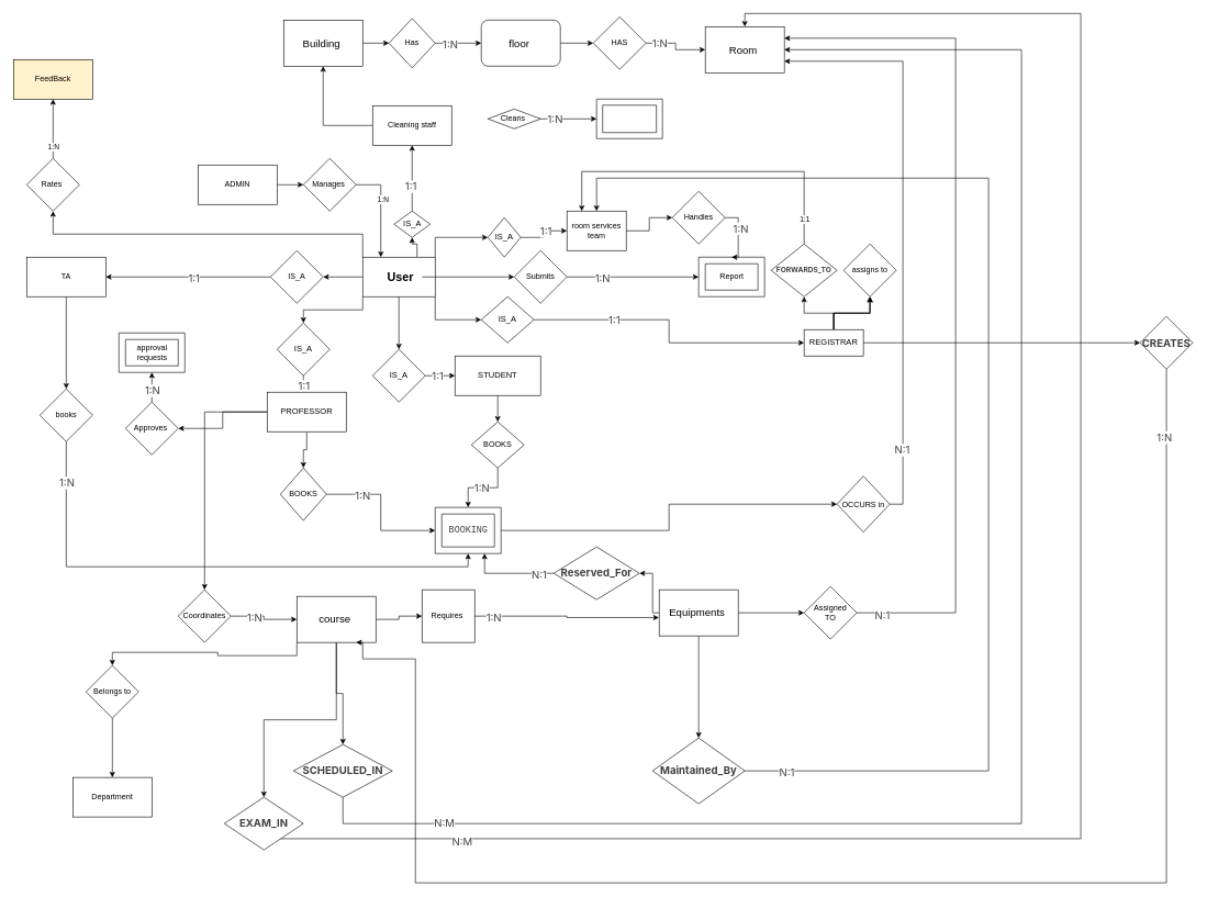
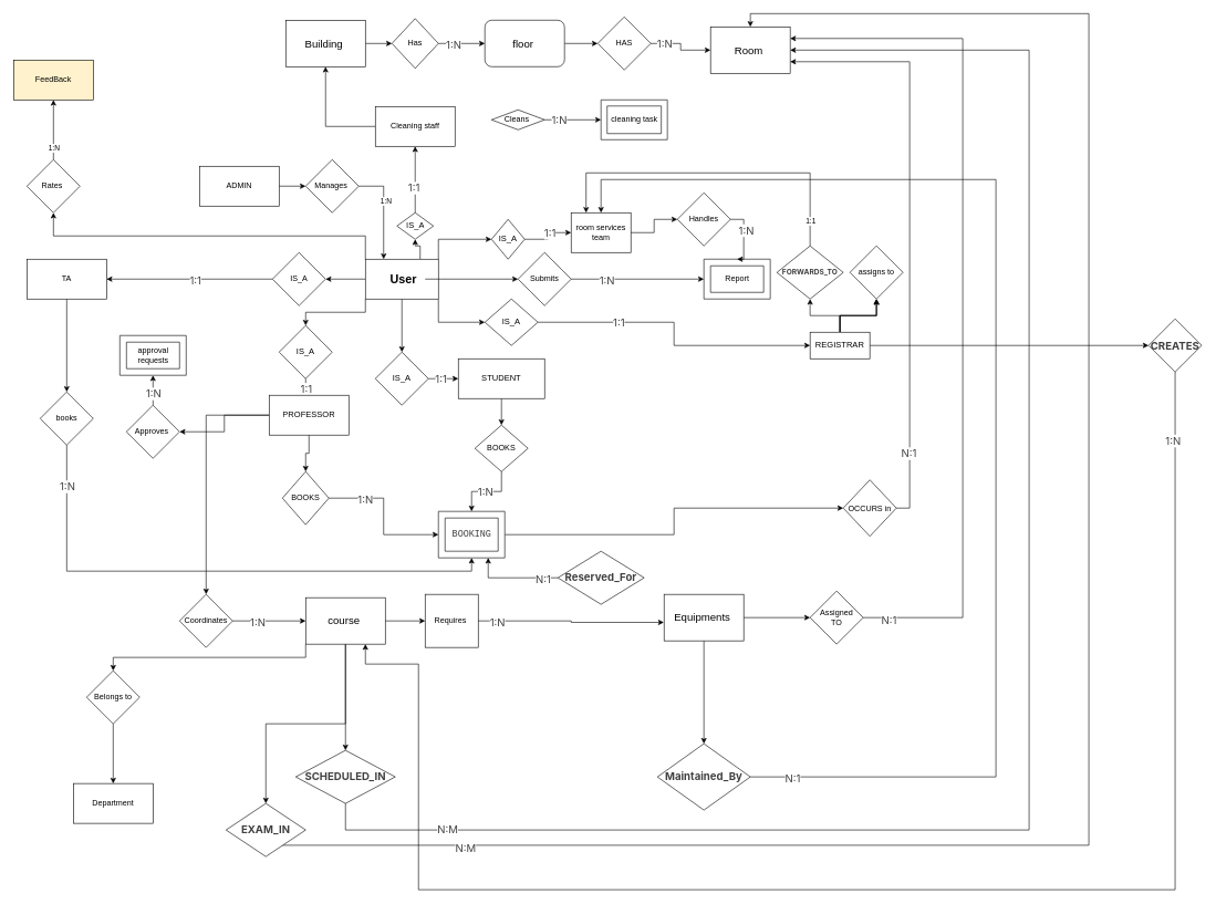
+ <mxCell id="71" value="cleaning task" style="text;html=1;align=center;verticalAlign=middle;resizable=0;points=[];autosize=1;strokeColor=none;fillColor=none;" parent="1" vertex="1"><mxGeometry x="910" y="165" width="90" height="30" as="geometry" /></mxCell>
- <mxCell id="54" value="" style="edgeStyle=orthogonalEdgeStyle;rounded=0;orthogonalLoop=1;jettySize=auto;html=1;" parent="1" source="55" target="122" edge="1"><mxGeometry relative="1" as="geometry"><Array as="points"><mxPoint x="990" y="930" /><mxPoint x="990" y="870" /></Array></mxGeometry></mxCell>
- <mxCell id="62" value="&lt;font size=&quot;3&quot;&gt;course&amp;nbsp;&lt;/font&gt;" style="rounded=0;whiteSpace=wrap;html=1;" parent="1" vertex="1"><mxGeometry x="450" y="905" width="120" height="70" as="geometry" /></mxCell>
+ <mxCell id="62" value="&lt;font size=&quot;3&quot;&gt;course&amp;nbsp;&lt;/font&gt;" style="rounded=0;whiteSpace=wrap;html=1;" parent="1" vertex="1"><mxGeometry x="460" y="900" width="120" height="70" as="geometry" /></mxCell>
